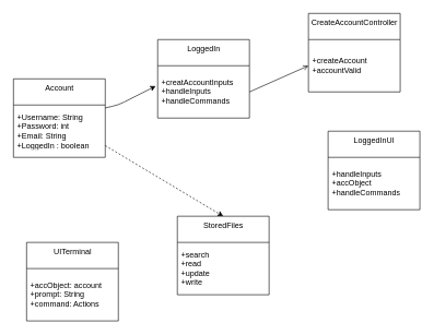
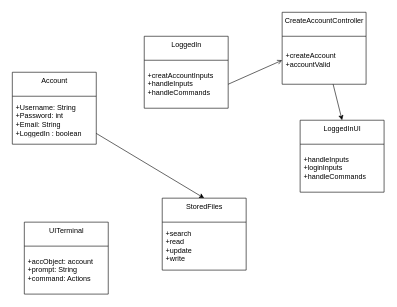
- <mxCell id="2" value="" style="edgeStyle=none;html=1;entryX=-0.021;entryY=0.388;entryDx=0;entryDy=0;entryPerimeter=0;" parent="1" source="4" target="12" edge="1"><mxGeometry relative="1" as="geometry"><Array as="points"><mxPoint x="180" y="160" /></Array></mxGeometry></mxCell>
+ <mxCell id="6" style="edgeStyle=none;html=1;entryX=0.5;entryY=0;entryDx=0;entryDy=0;" parent="1" source="7" target="9" edge="1"><mxGeometry relative="1" as="geometry" /></mxCell>
- <mxCell id="3" style="edgeStyle=none;html=1;entryX=0.5;entryY=0;entryDx=0;entryDy=0;dashed=1;" parent="1" source="4" target="13" edge="1"><mxGeometry relative="1" as="geometry" /></mxCell>
+ <mxCell id="3" style="edgeStyle=none;html=1;entryX=0.5;entryY=0;entryDx=0;entryDy=0;" parent="1" source="4" target="13" edge="1"><mxGeometry relative="1" as="geometry" /></mxCell>
- <mxCell id="10" value="+handleInputs&lt;br&gt;+accObject&lt;br&gt;+handleCommands" style="text;html=1;strokeColor=none;fillColor=none;align=left;verticalAlign=middle;spacingLeft=4;spacingRight=4;overflow=hidden;rotatable=0;points=[[0,0.5],[1,0.5]];portConstraint=eastwest;" parent="9" vertex="1"><mxGeometry y="40" width="140" height="80" as="geometry" /></mxCell>
+ <mxCell id="10" value="+handleInputs&lt;br&gt;+loginInputs&lt;br&gt;+handleCommands" style="text;html=1;strokeColor=none;fillColor=none;align=left;verticalAlign=middle;spacingLeft=4;spacingRight=4;overflow=hidden;rotatable=0;points=[[0,0.5],[1,0.5]];portConstraint=eastwest;" parent="9" vertex="1"><mxGeometry y="40" width="140" height="80" as="geometry" /></mxCell>
